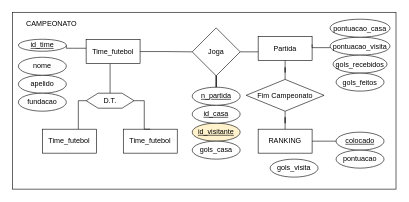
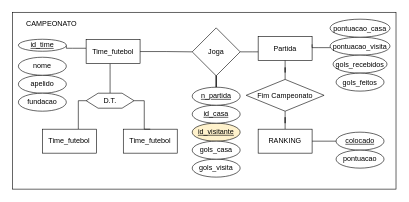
- <mxCell id="19" value="gols_visita" style="ellipse;whiteSpace=wrap;html=1;rounded=0;" vertex="1" parent="1"><mxGeometry x="450" y="265" width="80" height="30" as="geometry" /></mxCell>
+ <mxCell id="19" value="gols_visita" style="ellipse;whiteSpace=wrap;html=1;rounded=0;" vertex="1" parent="1"><mxGeometry x="320" y="265" width="80" height="30" as="geometry" /></mxCell>
